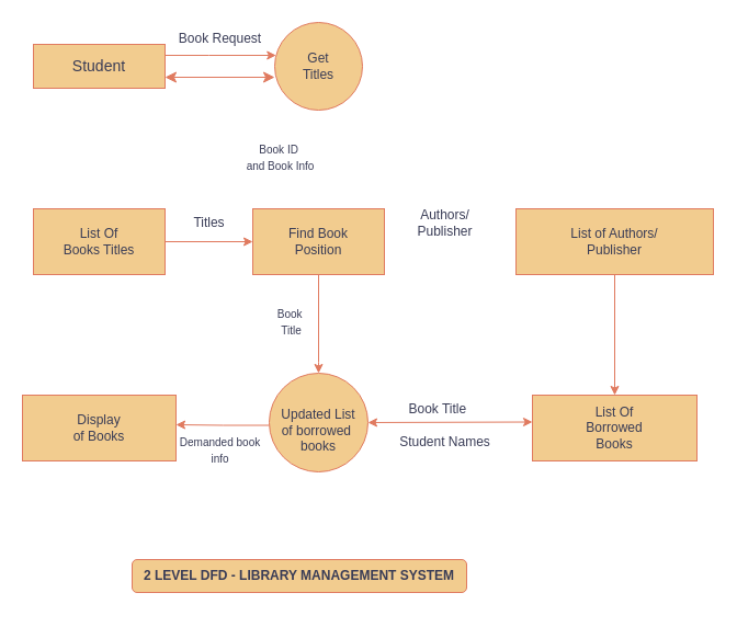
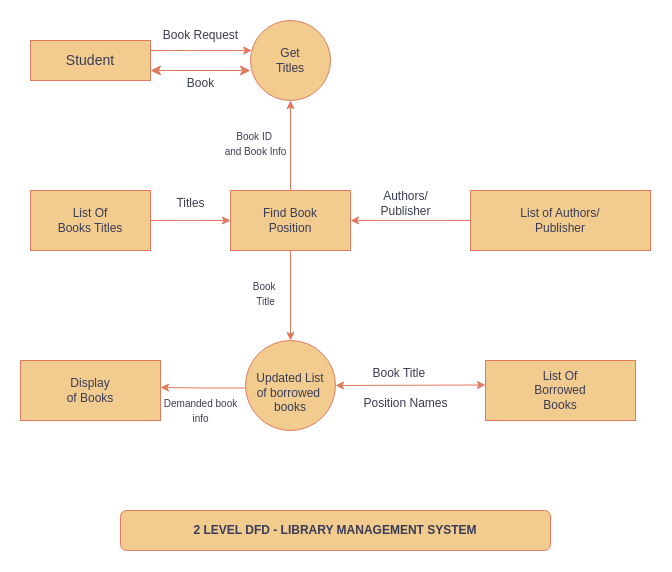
+ <mxCell id="11" value="Book" style="text;html=1;align=center;verticalAlign=middle;resizable=0;points=[];autosize=1;strokeColor=none;fillColor=none;labelBackgroundColor=none;fontColor=#393C56;" parent="1" vertex="1"><mxGeometry x="175" y="68" width="50" height="30" as="geometry" /></mxCell>
+ <mxCell id="5" value="" style="edgeStyle=orthogonalEdgeStyle;rounded=0;orthogonalLoop=1;jettySize=auto;html=1;labelBackgroundColor=none;strokeColor=#E07A5F;fontColor=default;" parent="1" source="7" target="4" edge="1"><mxGeometry relative="1" as="geometry" /></mxCell>
- <mxCell id="14" value="" style="edgeStyle=orthogonalEdgeStyle;rounded=0;orthogonalLoop=1;jettySize=auto;html=1;labelBackgroundColor=none;strokeColor=#E07A5F;fontColor=default;" parent="1" source="15" target="20" edge="1"><mxGeometry relative="1" as="geometry" /></mxCell>
+ <mxCell id="14" value="" style="edgeStyle=orthogonalEdgeStyle;rounded=0;orthogonalLoop=1;jettySize=auto;html=1;labelBackgroundColor=none;strokeColor=#E07A5F;fontColor=default;" parent="1" source="15" target="7" edge="1"><mxGeometry relative="1" as="geometry" /></mxCell>
- <mxCell id="23" value="Student Names" style="text;html=1;align=center;verticalAlign=middle;resizable=0;points=[];autosize=1;strokeColor=none;fillColor=none;labelBackgroundColor=none;fontColor=#393C56;" parent="1" vertex="1"><mxGeometry x="350" y="388" width="110" height="30" as="geometry" /></mxCell>
+ <mxCell id="23" value="Position Names" style="text;html=1;align=center;verticalAlign=middle;resizable=0;points=[];autosize=1;strokeColor=none;fillColor=none;labelBackgroundColor=none;fontColor=#393C56;" parent="1" vertex="1"><mxGeometry x="350" y="388" width="110" height="30" as="geometry" /></mxCell>
- <mxCell id="27" value="&lt;b&gt;2 LEVEL DFD - LIBRARY MANAGEMENT SYSTEM&lt;/b&gt;" style="rounded=1;whiteSpace=wrap;html=1;labelBackgroundColor=none;fillColor=#F2CC8F;strokeColor=#E07A5F;fontColor=#393C56;" parent="1" vertex="1"><mxGeometry x="120" y="510" width="305" height="30" as="geometry" /></mxCell>
+ <mxCell id="27" value="&lt;b&gt;2 LEVEL DFD - LIBRARY MANAGEMENT SYSTEM&lt;/b&gt;" style="rounded=1;whiteSpace=wrap;html=1;labelBackgroundColor=none;fillColor=#F2CC8F;strokeColor=#E07A5F;fontColor=#393C56;" parent="1" vertex="1"><mxGeometry x="120" y="510" width="430" height="40" as="geometry" /></mxCell>
